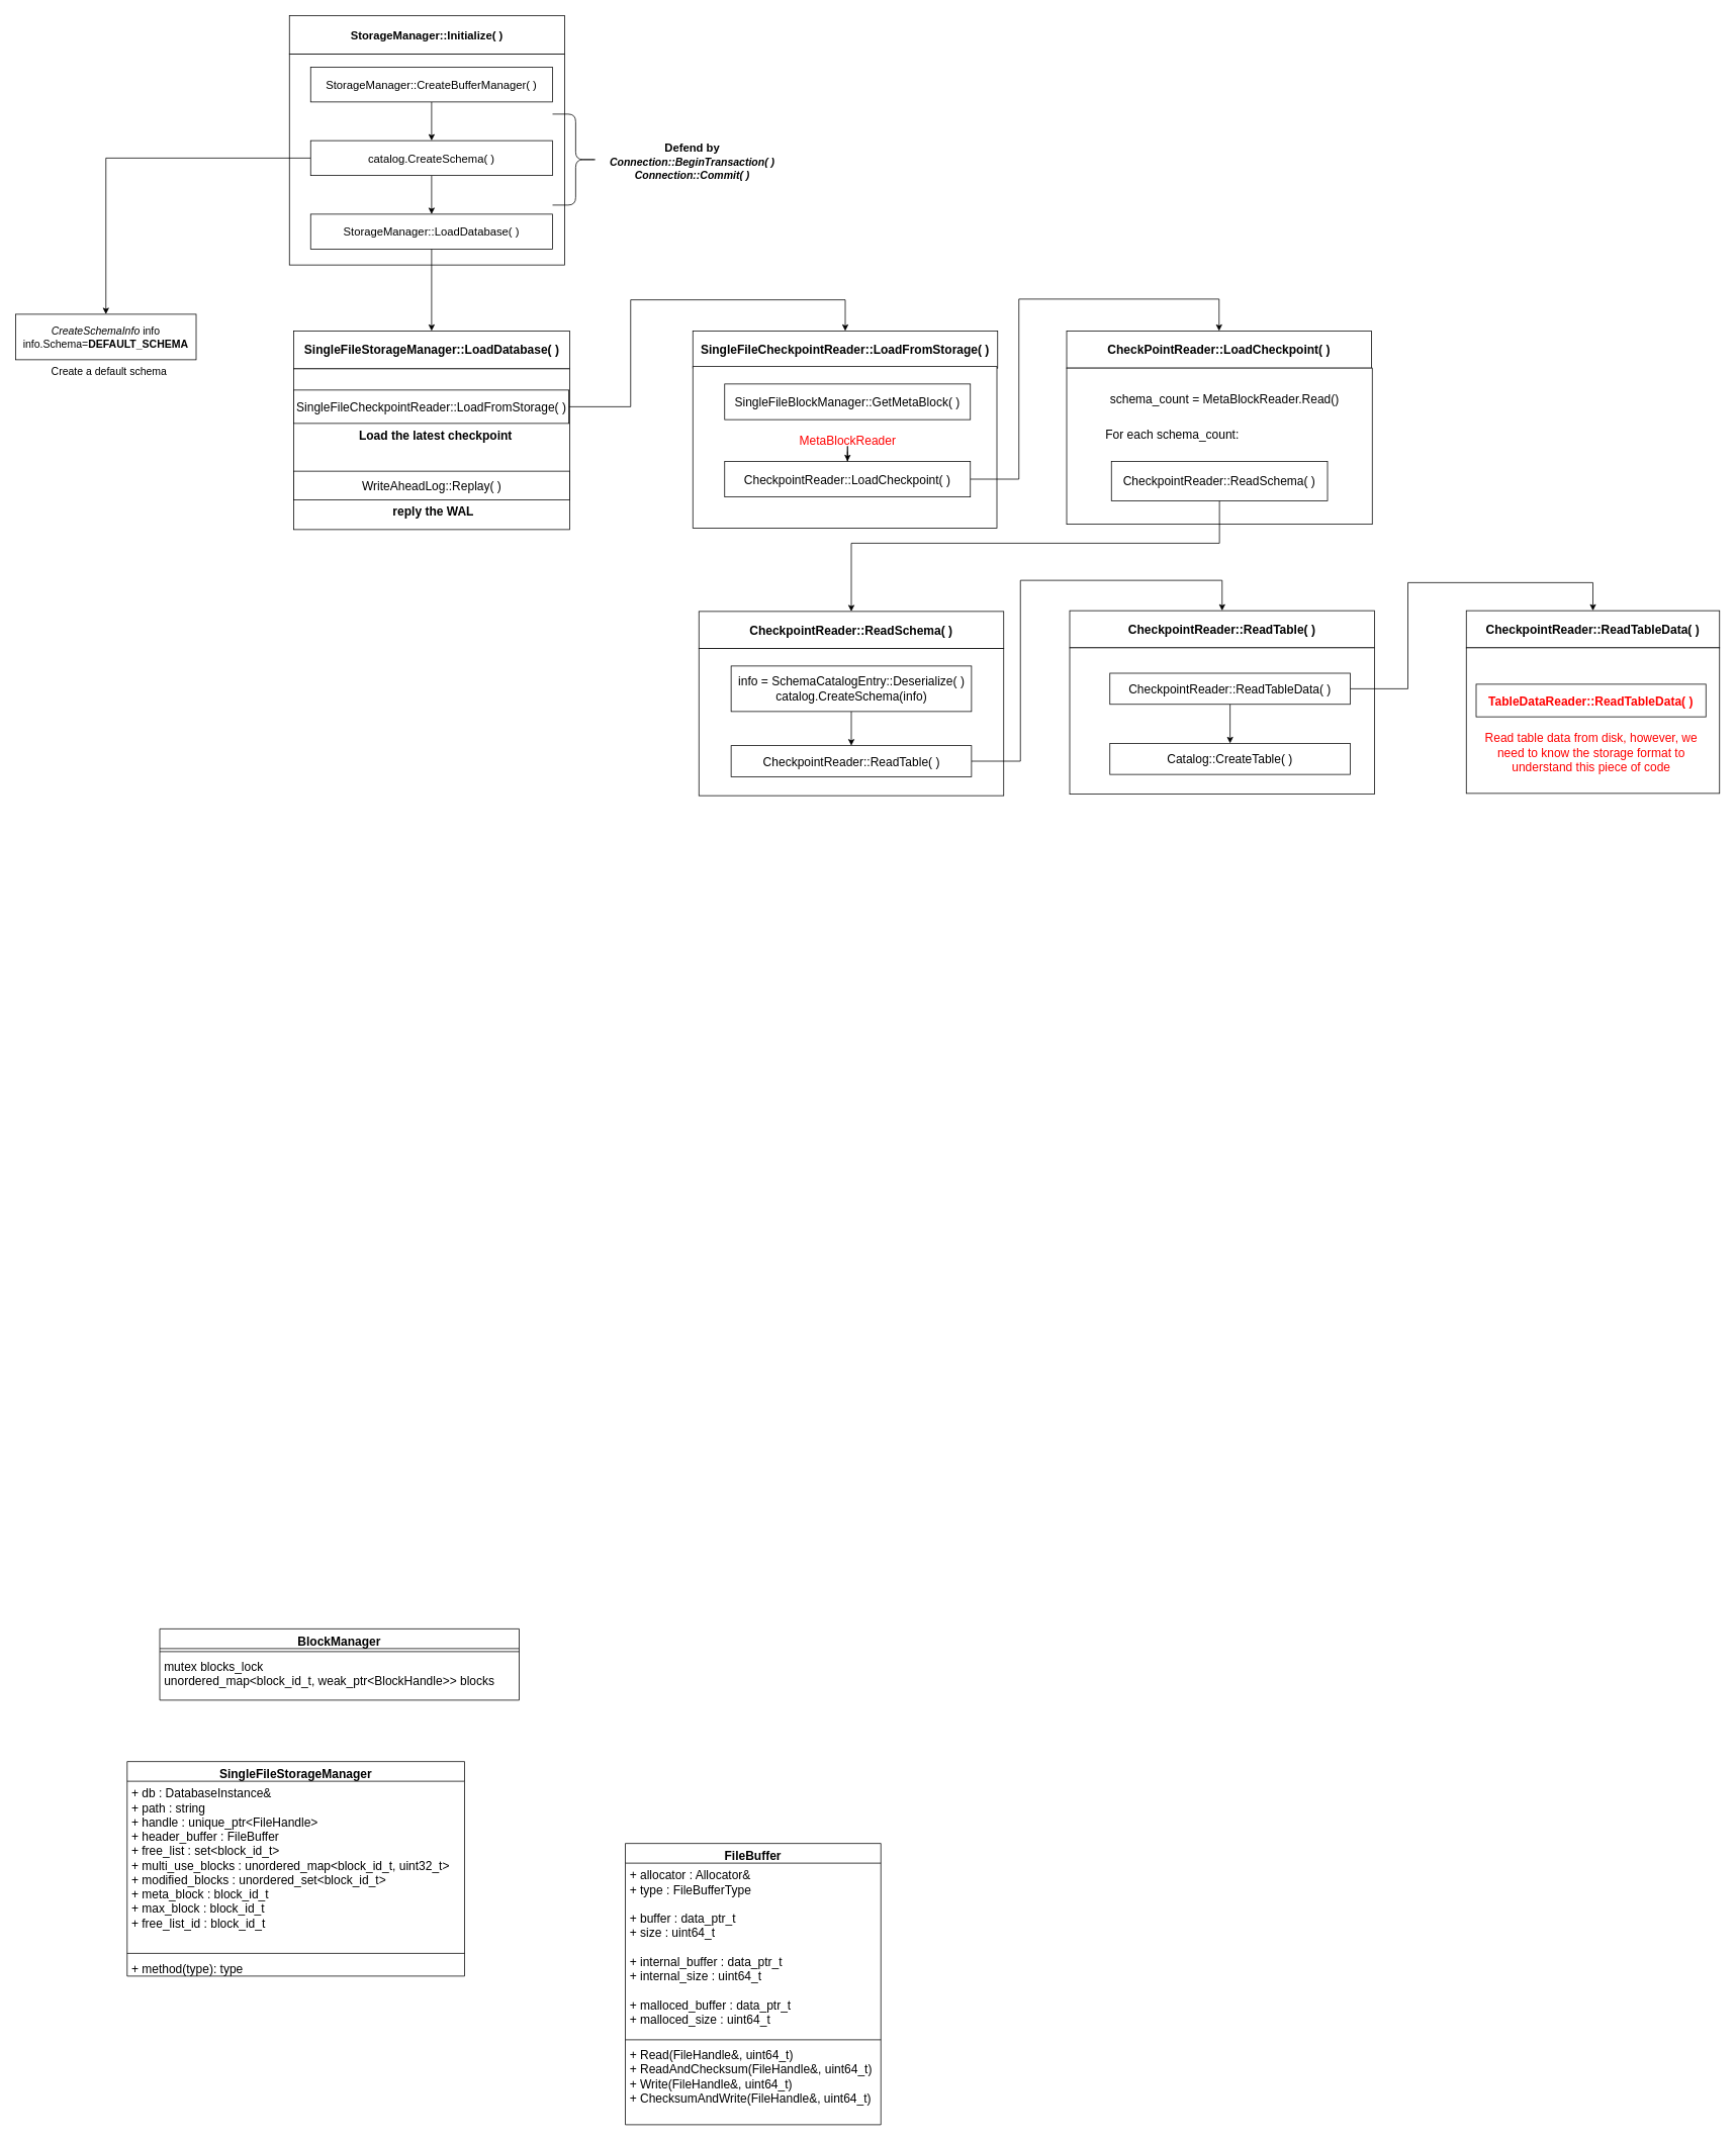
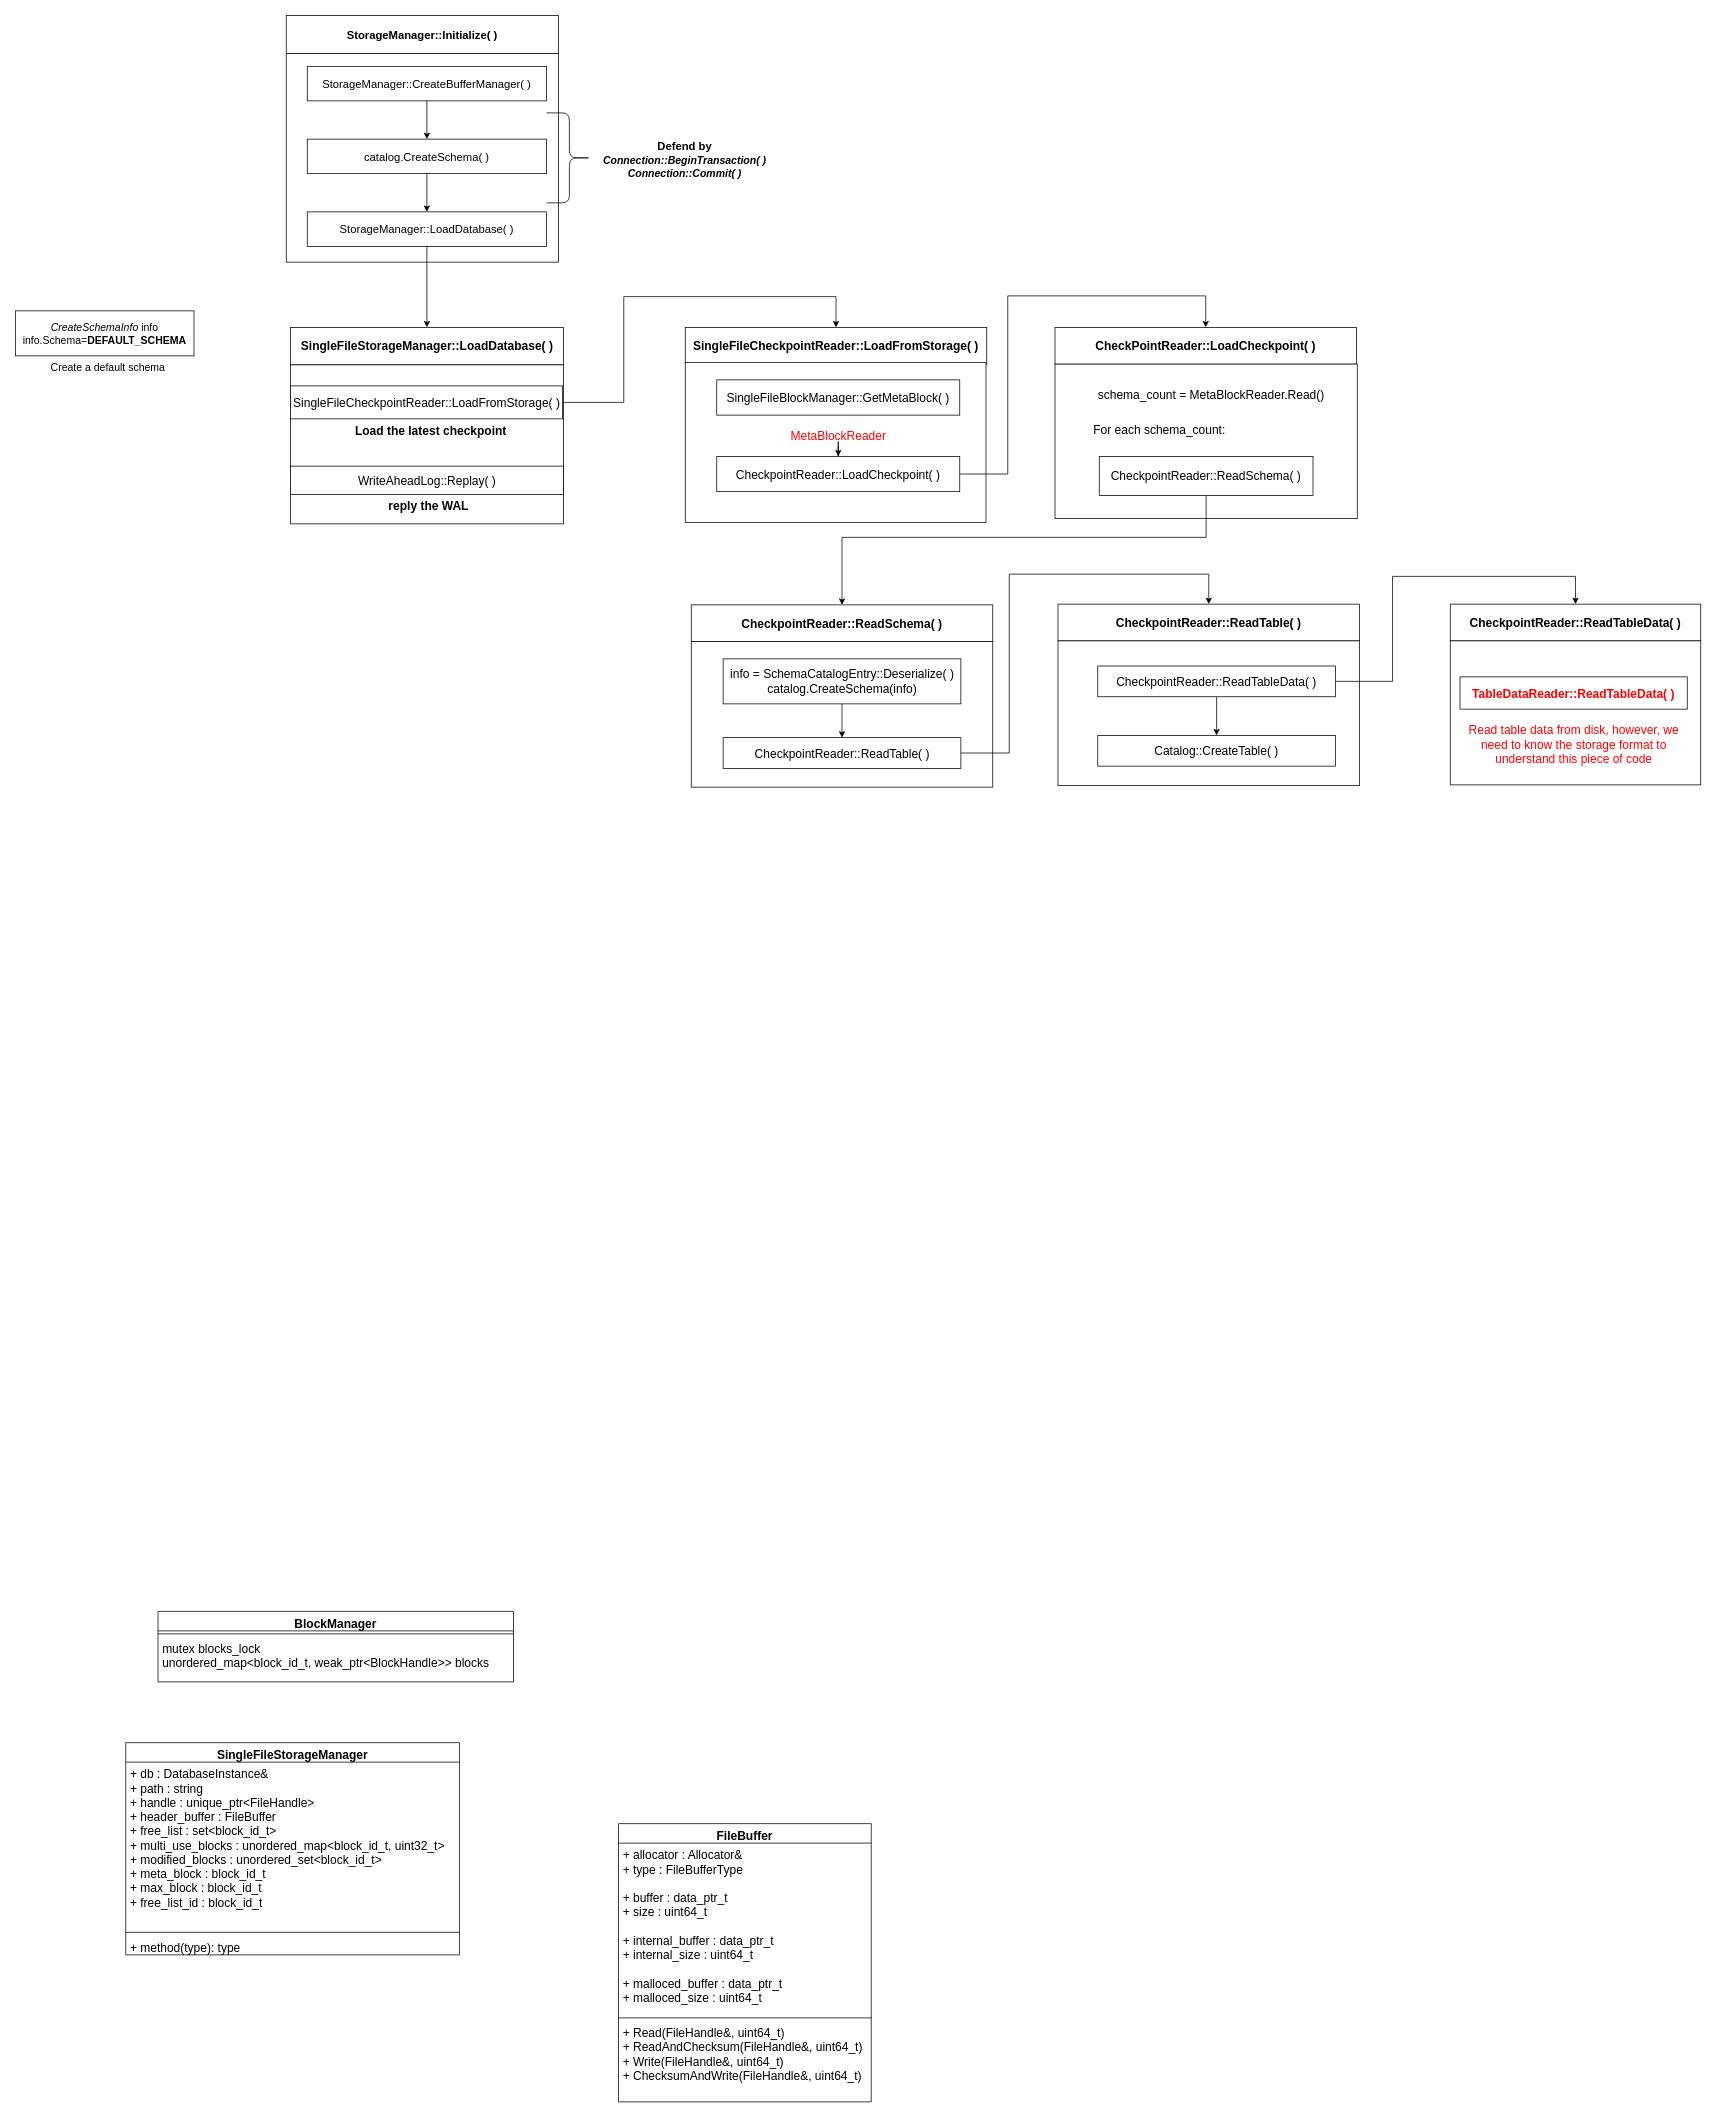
- <mxCell id="7" style="edgeStyle=orthogonalEdgeStyle;rounded=0;orthogonalLoop=1;jettySize=auto;html=1;fontSize=14;" parent="1" source="8" target="13" edge="1"><mxGeometry relative="1" as="geometry"><mxPoint x="317" y="493" as="targetPoint" /></mxGeometry></mxCell>
